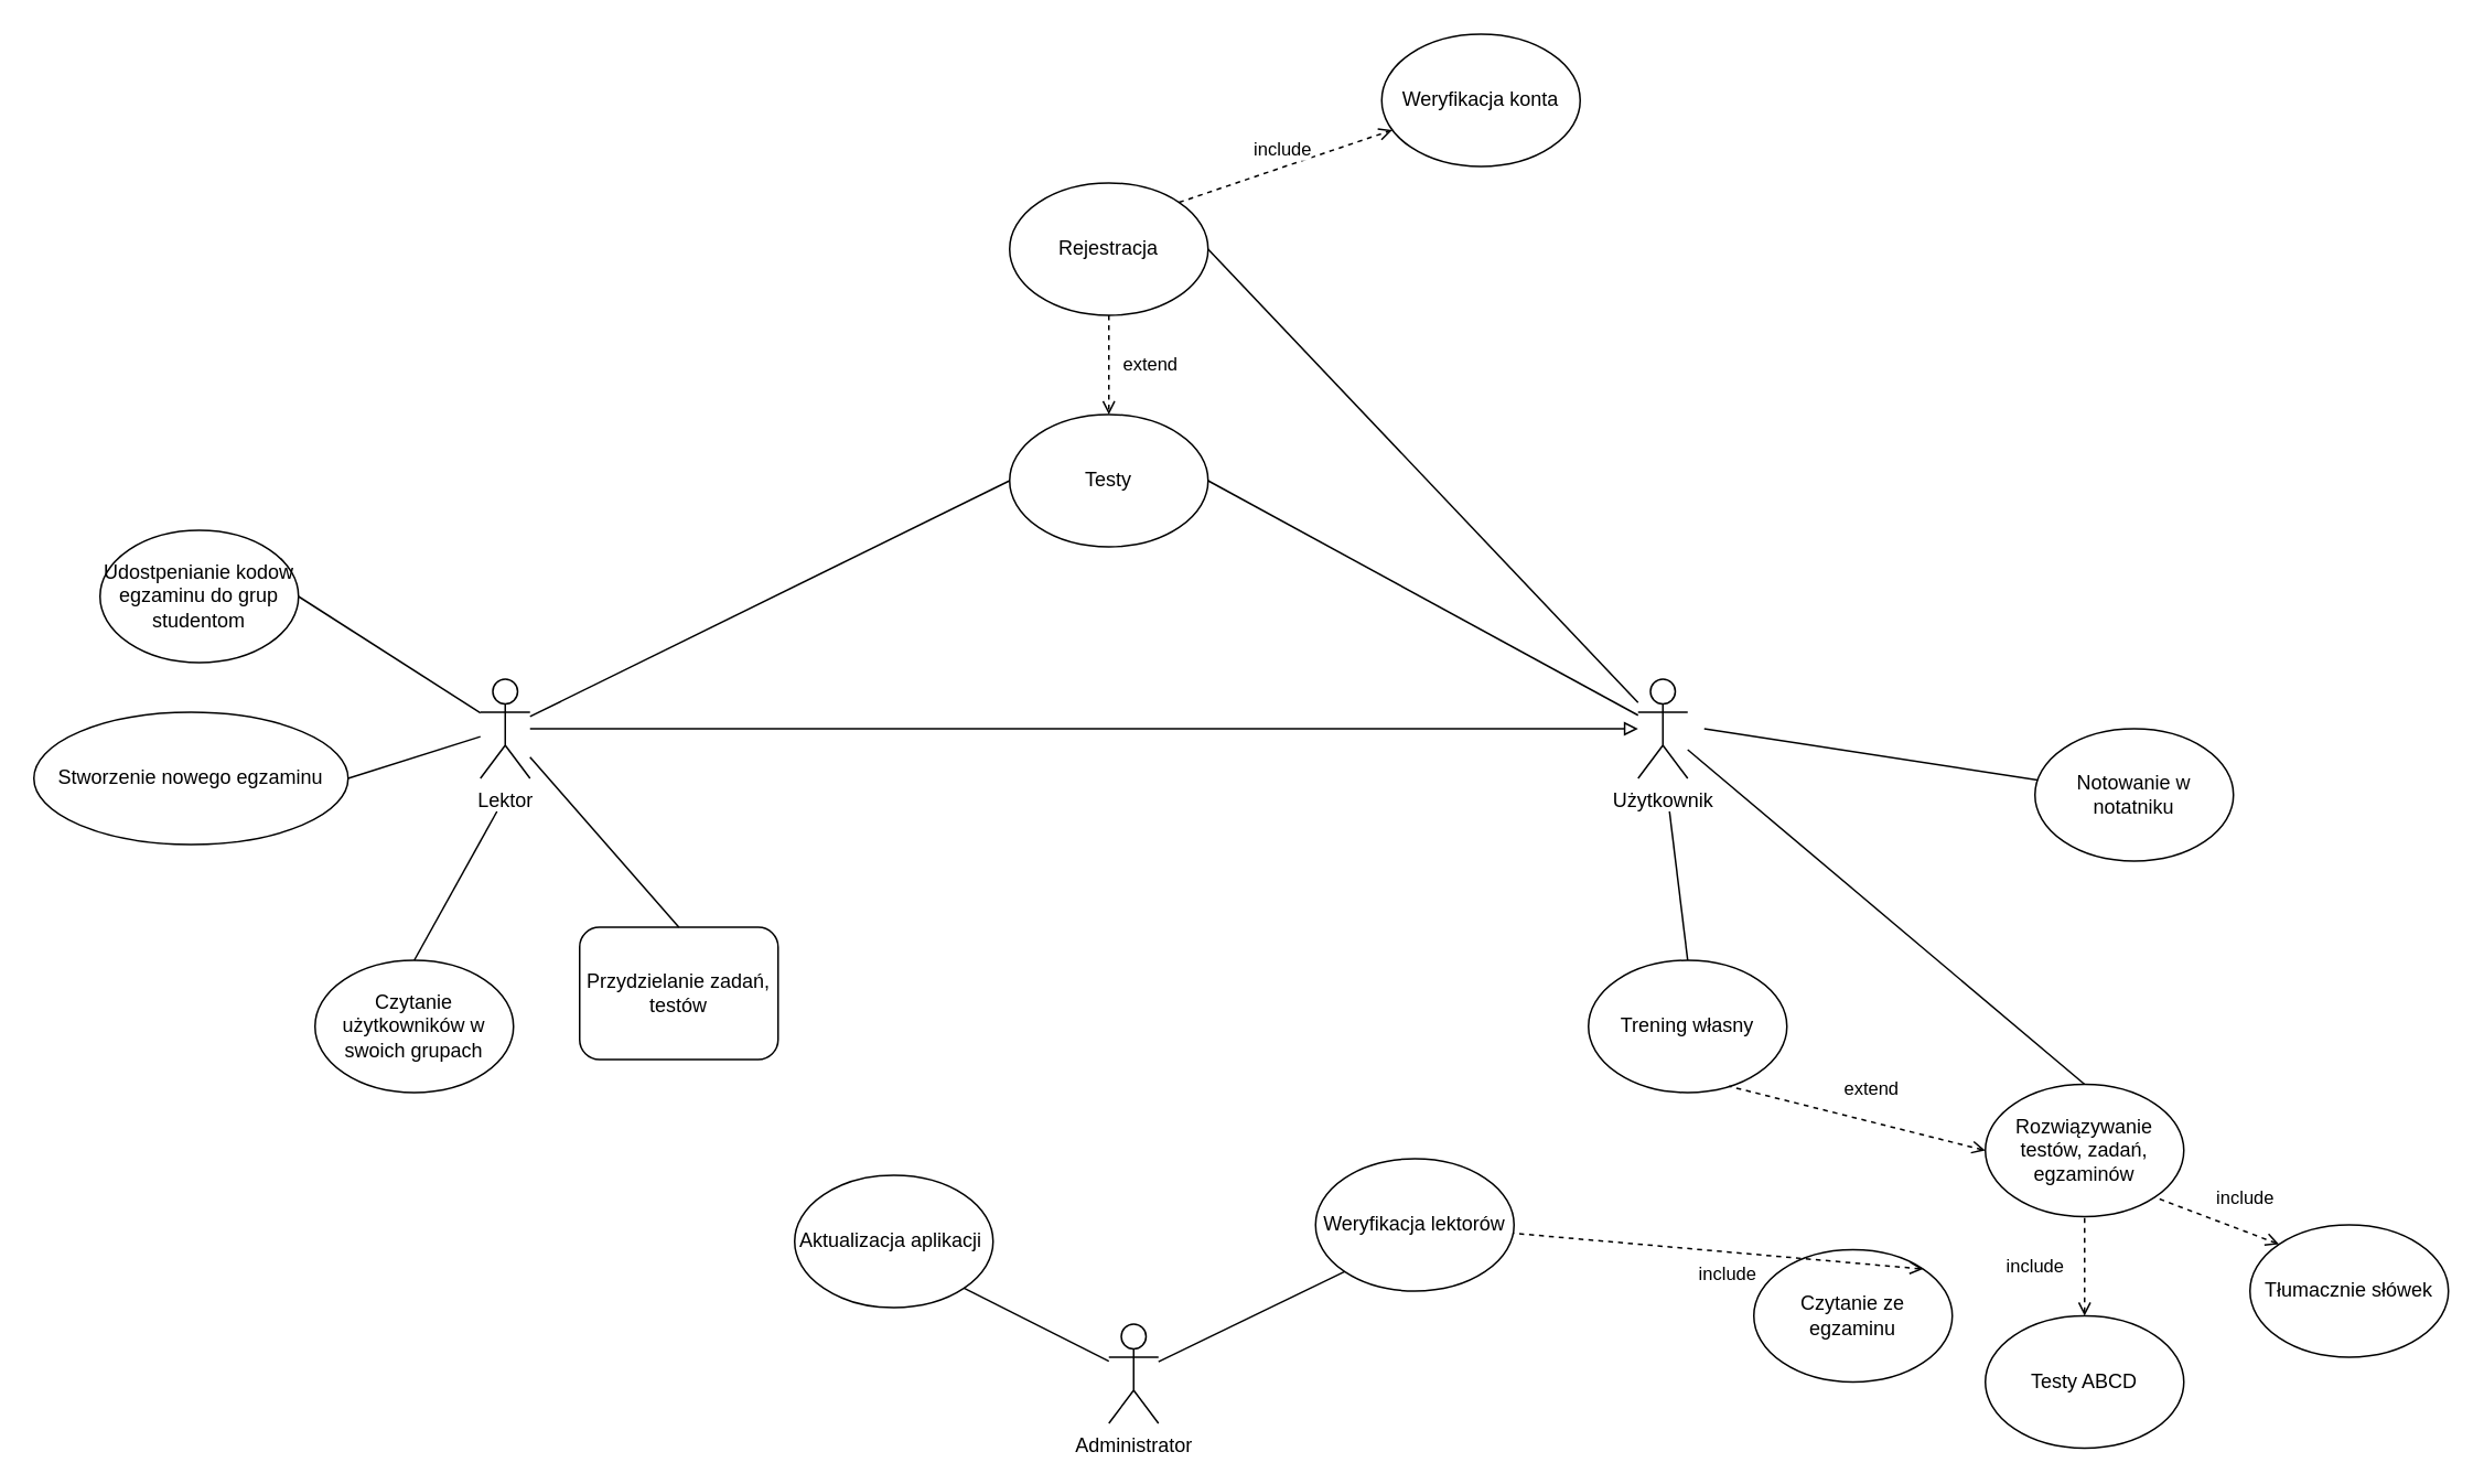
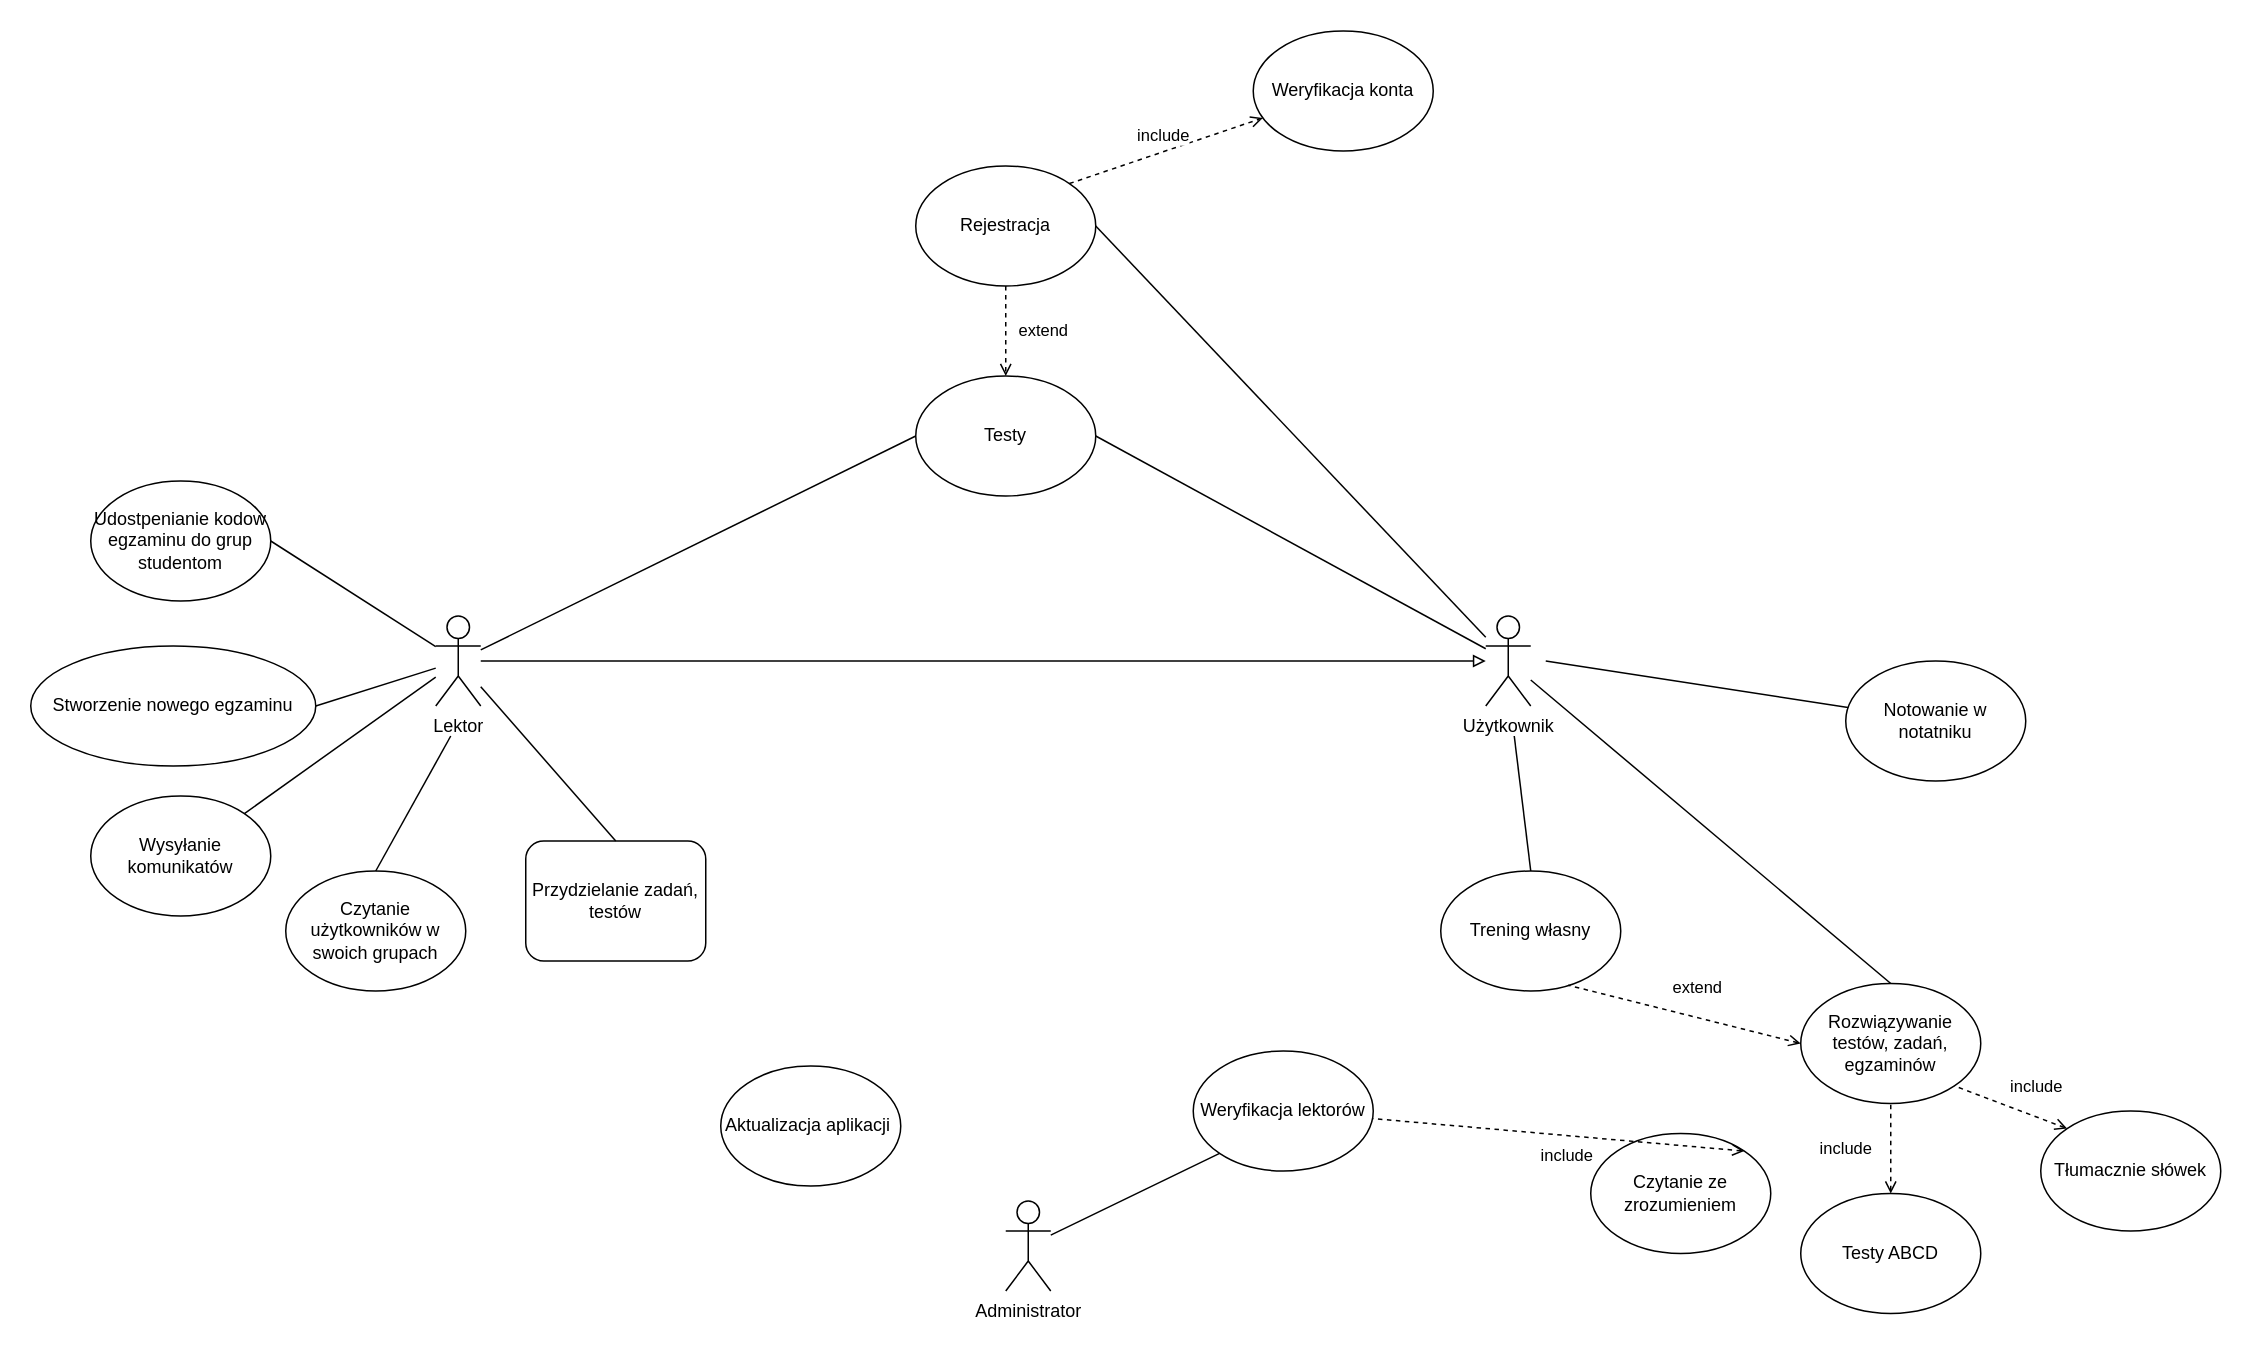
+ <mxCell id="32" value="" style="endArrow=none;html=1;exitX=1;exitY=0;exitDx=0;exitDy=0;" edge="1" parent="1" source="6" target="2"><mxGeometry width="50" height="50" relative="1" as="geometry"><mxPoint x="210" y="530" as="sourcePoint" /><mxPoint x="260" y="480" as="targetPoint" /></mxGeometry></mxCell>
+ <mxCell id="6" value="Wysyłanie komunikatów" style="ellipse;whiteSpace=wrap;html=1;" parent="1" vertex="1"><mxGeometry x="60" y="530" width="120" height="80" as="geometry" /></mxCell>
- <mxCell id="12" value="Czytanie ze egzaminu" style="ellipse;whiteSpace=wrap;html=1;" parent="1" vertex="1"><mxGeometry x="1060" y="755" width="120" height="80" as="geometry" /></mxCell>
+ <mxCell id="12" value="Czytanie ze zrozumieniem" style="ellipse;whiteSpace=wrap;html=1;" parent="1" vertex="1"><mxGeometry x="1060" y="755" width="120" height="80" as="geometry" /></mxCell>
- <mxCell id="37" value="" style="endArrow=none;html=1;entryX=1;entryY=1;entryDx=0;entryDy=0;" edge="1" parent="1" source="16" target="35"><mxGeometry width="50" height="50" relative="1" as="geometry"><mxPoint x="550" y="855" as="sourcePoint" /><mxPoint x="600" y="805" as="targetPoint" /></mxGeometry></mxCell>
